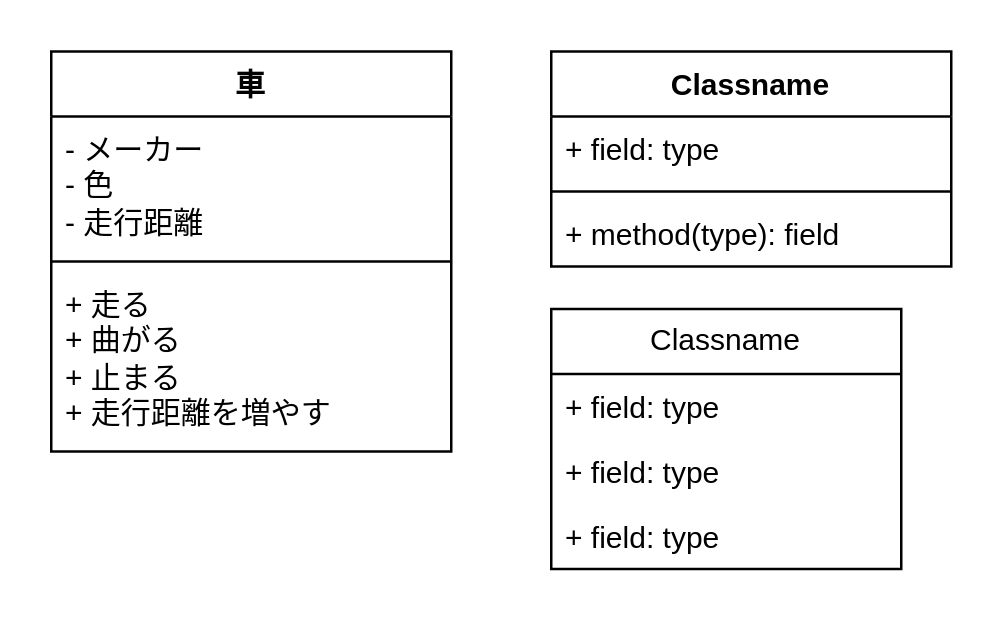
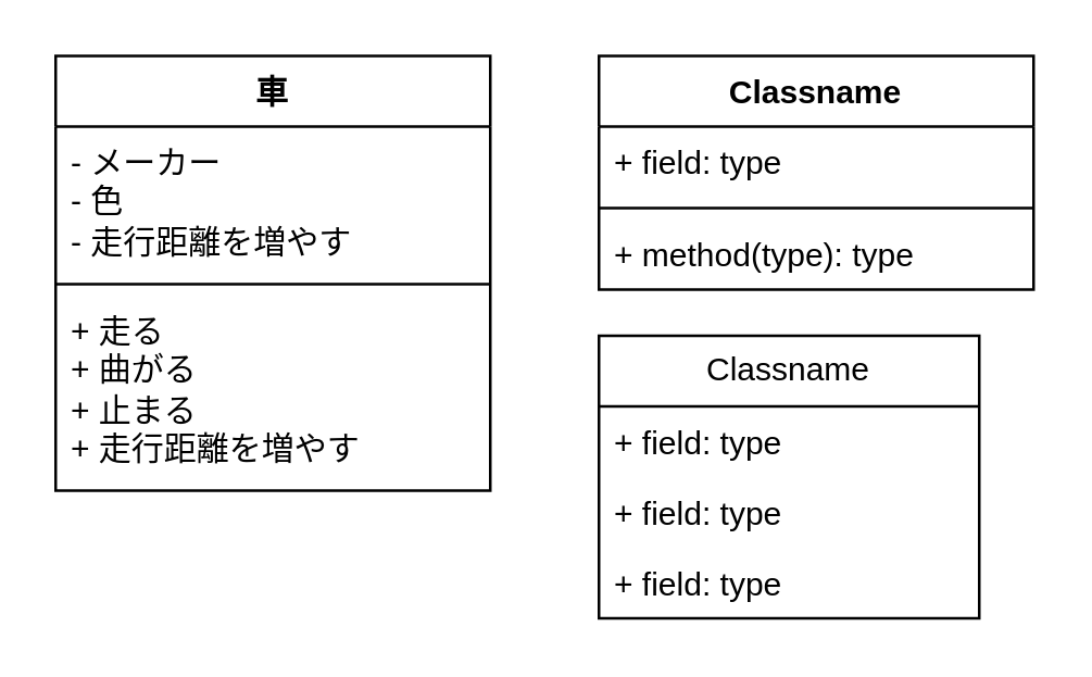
- <mxCell id="7" value="- メーカー&lt;div&gt;- 色&lt;/div&gt;&lt;div&gt;- 走行距離&lt;/div&gt;&lt;div&gt;&lt;br&gt;&lt;/div&gt;" style="text;strokeColor=none;fillColor=none;align=left;verticalAlign=top;spacingLeft=4;spacingRight=4;overflow=hidden;rotatable=0;points=[[0,0.5],[1,0.5]];portConstraint=eastwest;whiteSpace=wrap;html=1;" vertex="1" parent="6"><mxGeometry y="26" width="160" height="54" as="geometry" /></mxCell>
+ <mxCell id="7" value="- メーカー&lt;div&gt;- 色&lt;/div&gt;&lt;div&gt;- 走行距離を増やす&lt;/div&gt;&lt;div&gt;&lt;br&gt;&lt;/div&gt;" style="text;strokeColor=none;fillColor=none;align=left;verticalAlign=top;spacingLeft=4;spacingRight=4;overflow=hidden;rotatable=0;points=[[0,0.5],[1,0.5]];portConstraint=eastwest;whiteSpace=wrap;html=1;" vertex="1" parent="6"><mxGeometry y="26" width="160" height="54" as="geometry" /></mxCell>
- <mxCell id="13" value="+ method(type): field" style="text;strokeColor=none;fillColor=none;align=left;verticalAlign=top;spacingLeft=4;spacingRight=4;overflow=hidden;rotatable=0;points=[[0,0.5],[1,0.5]];portConstraint=eastwest;whiteSpace=wrap;html=1;" vertex="1" parent="10"><mxGeometry y="60" width="160" height="26" as="geometry" /></mxCell>
+ <mxCell id="13" value="+ method(type): type" style="text;strokeColor=none;fillColor=none;align=left;verticalAlign=top;spacingLeft=4;spacingRight=4;overflow=hidden;rotatable=0;points=[[0,0.5],[1,0.5]];portConstraint=eastwest;whiteSpace=wrap;html=1;" vertex="1" parent="10"><mxGeometry y="60" width="160" height="26" as="geometry" /></mxCell>
